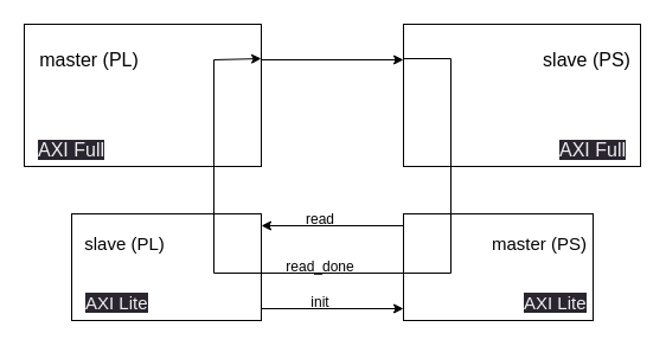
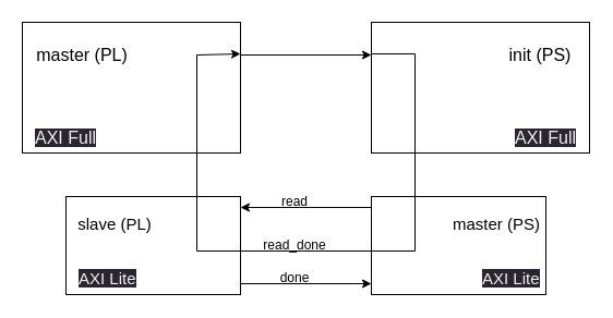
- <mxCell id="6" value="&lt;font style=&quot;font-size: 16px;&quot;&gt;slave (PS)&lt;br&gt;&lt;/font&gt;" style="text;strokeColor=none;align=center;fillColor=none;html=1;verticalAlign=middle;whiteSpace=wrap;rounded=0;" vertex="1" parent="1"><mxGeometry x="450" y="20" width="90" height="60" as="geometry" /></mxCell>
+ <mxCell id="6" value="&lt;font style=&quot;font-size: 16px;&quot;&gt;init (PS)&lt;br&gt;&lt;/font&gt;" style="text;strokeColor=none;align=center;fillColor=none;html=1;verticalAlign=middle;whiteSpace=wrap;rounded=0;" vertex="1" parent="1"><mxGeometry x="450" y="20" width="90" height="60" as="geometry" /></mxCell>
- <mxCell id="15" value="init" style="text;strokeColor=none;align=center;fillColor=none;html=1;verticalAlign=middle;whiteSpace=wrap;rounded=0;" vertex="1" parent="9"><mxGeometry x="180" y="70" width="60" height="30" as="geometry" /></mxCell>
+ <mxCell id="15" value="done" style="text;strokeColor=none;align=center;fillColor=none;html=1;verticalAlign=middle;whiteSpace=wrap;rounded=0;" vertex="1" parent="9"><mxGeometry x="180" y="70" width="60" height="30" as="geometry" /></mxCell>
